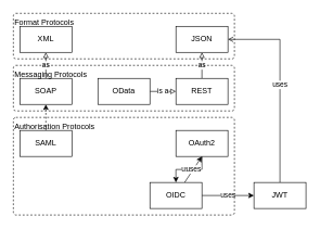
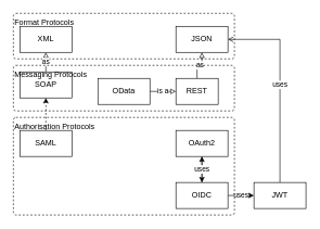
- <mxCell id="4" value="SOAP" style="rounded=0;whiteSpace=wrap;html=1;" parent="1" vertex="1"><mxGeometry x="30" y="120" width="80" height="40" as="geometry" /></mxCell>
+ <mxCell id="4" value="SOAP" style="rounded=0;whiteSpace=wrap;html=1;" parent="1" vertex="1"><mxGeometry x="30" y="110" width="80" height="40" as="geometry" /></mxCell>
- <mxCell id="6" value="REST" style="rounded=0;whiteSpace=wrap;html=1;" parent="1" vertex="1"><mxGeometry x="270" y="120" width="80" height="40" as="geometry" /></mxCell>
+ <mxCell id="6" value="REST" style="rounded=0;whiteSpace=wrap;html=1;" parent="1" vertex="1"><mxGeometry x="270" y="120" width="65" height="40" as="geometry" /></mxCell>
- <mxCell id="19" value="OIDC" style="rounded=0;whiteSpace=wrap;html=1;" parent="1" vertex="1"><mxGeometry x="230" y="280" width="80" height="40" as="geometry" /></mxCell>
+ <mxCell id="19" value="OIDC" style="rounded=0;whiteSpace=wrap;html=1;" parent="1" vertex="1"><mxGeometry x="270" y="280" width="80" height="40" as="geometry" /></mxCell>
